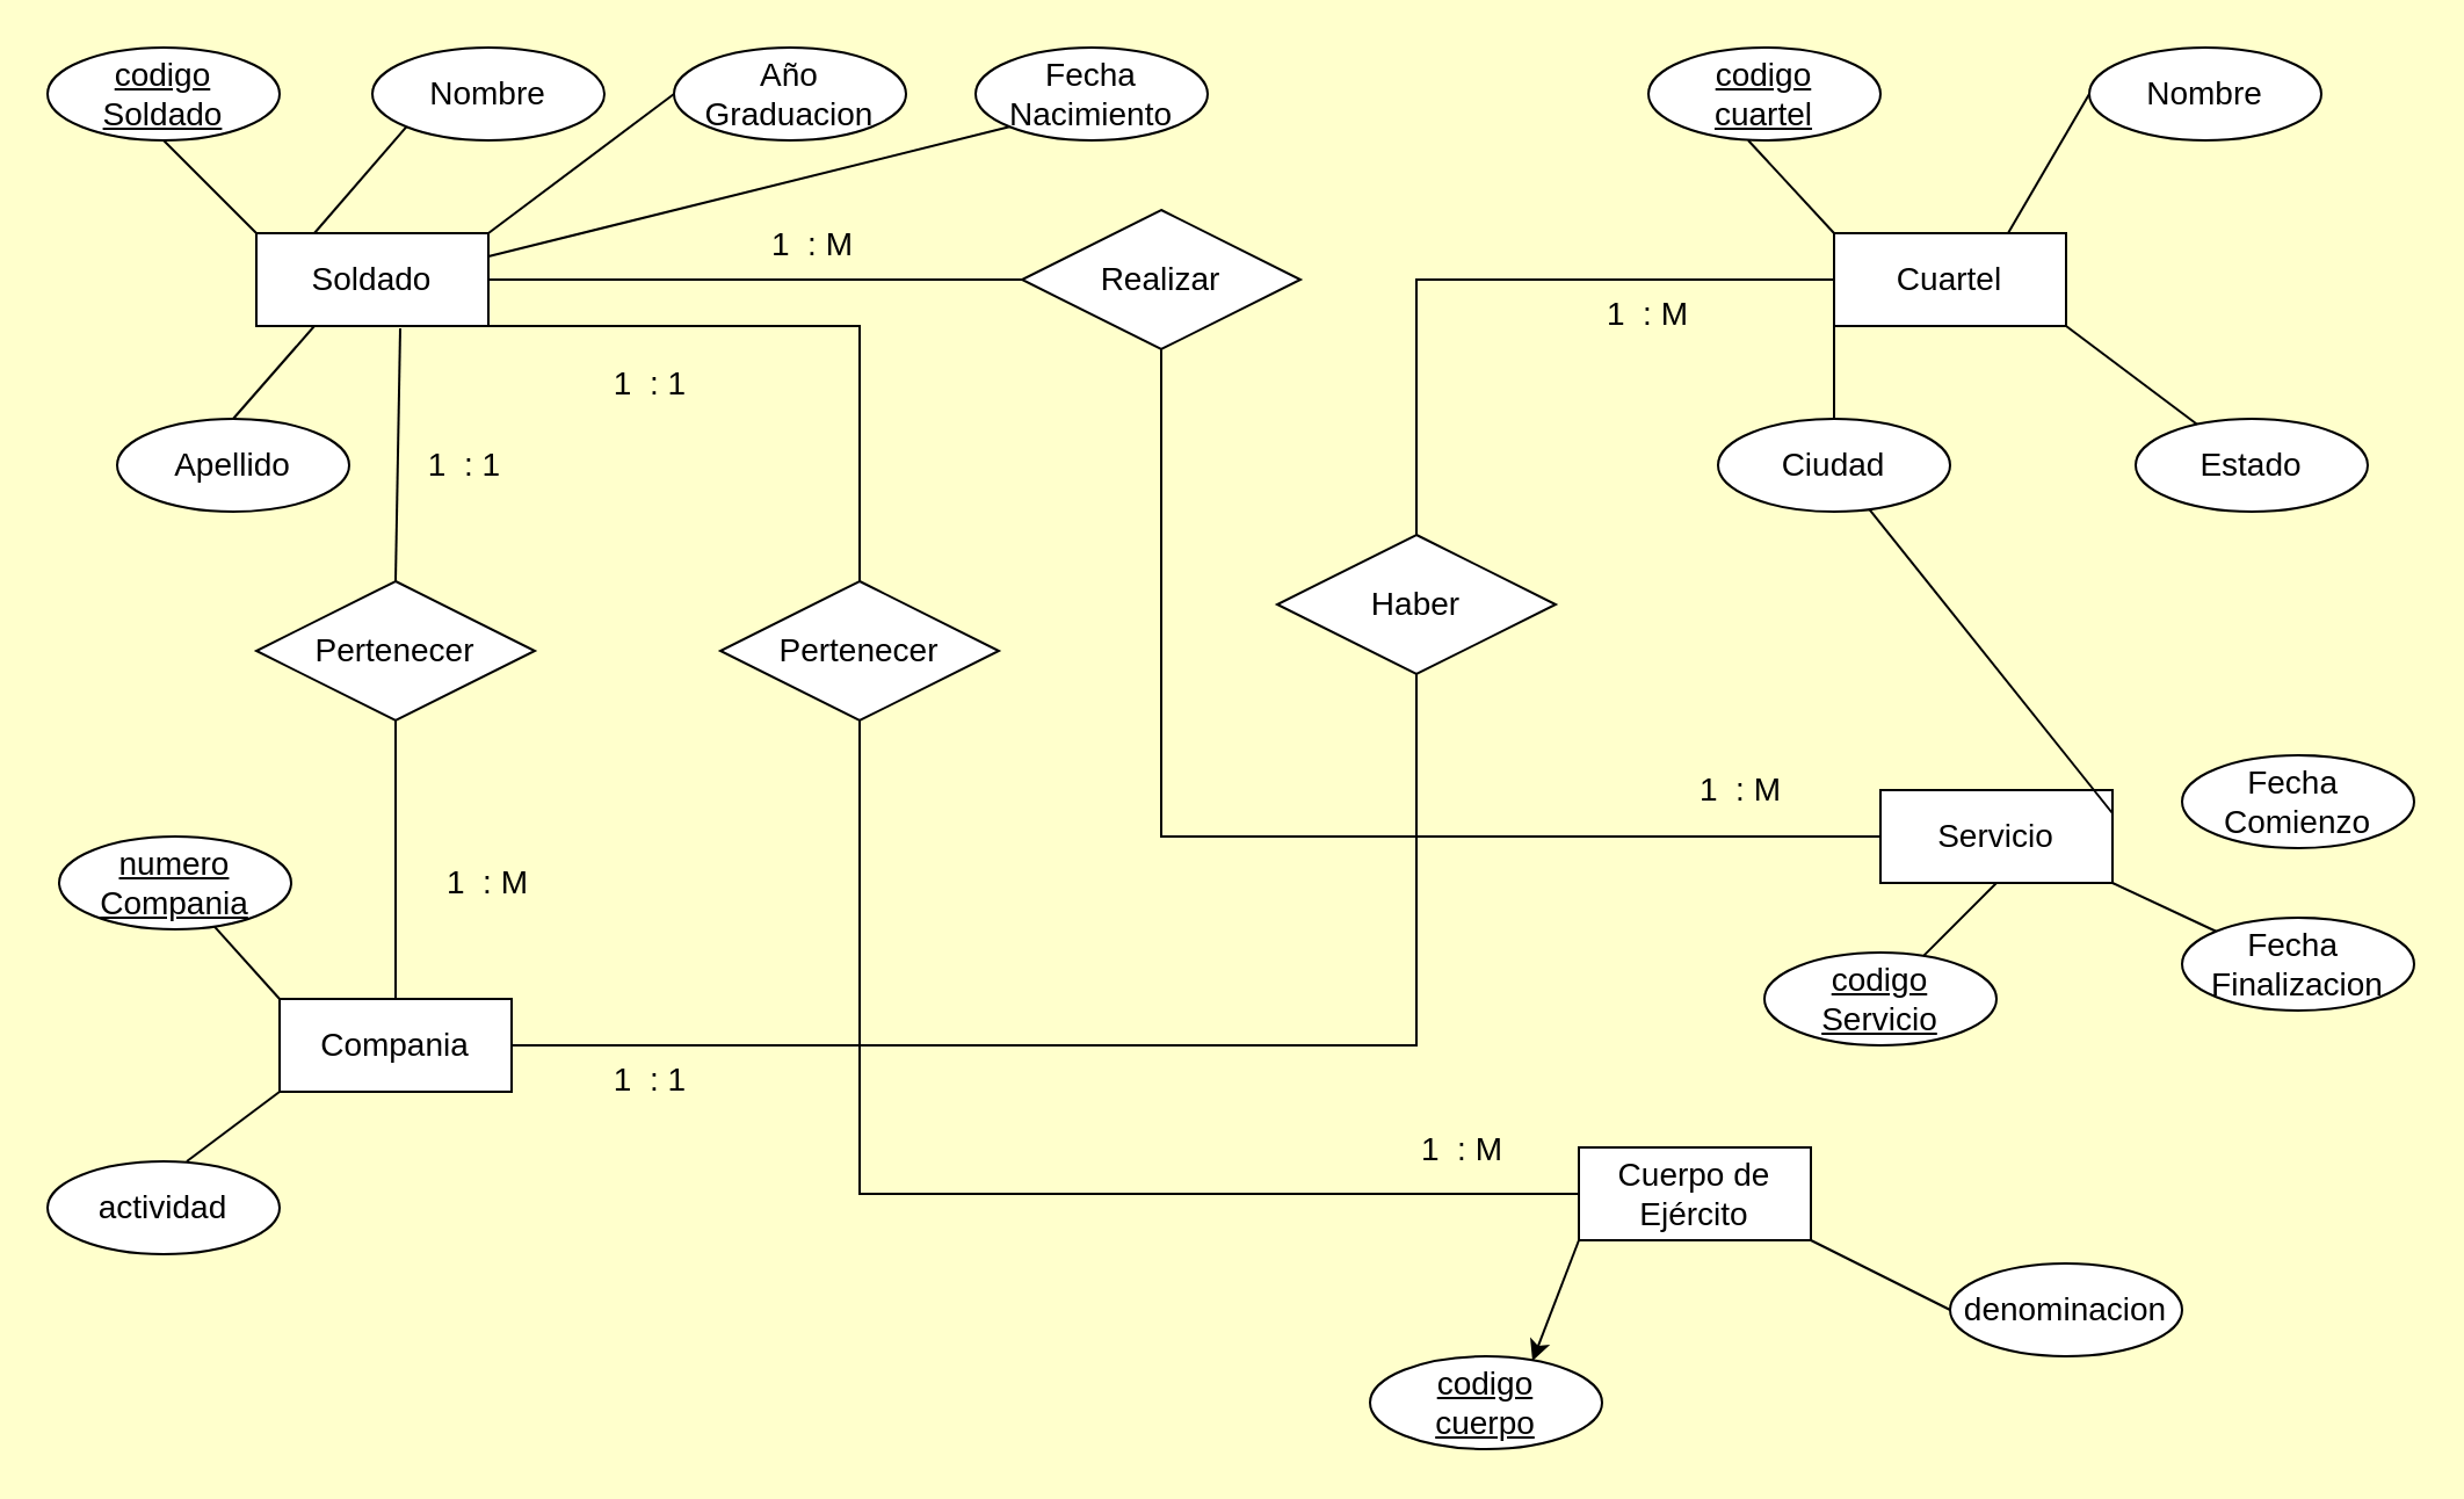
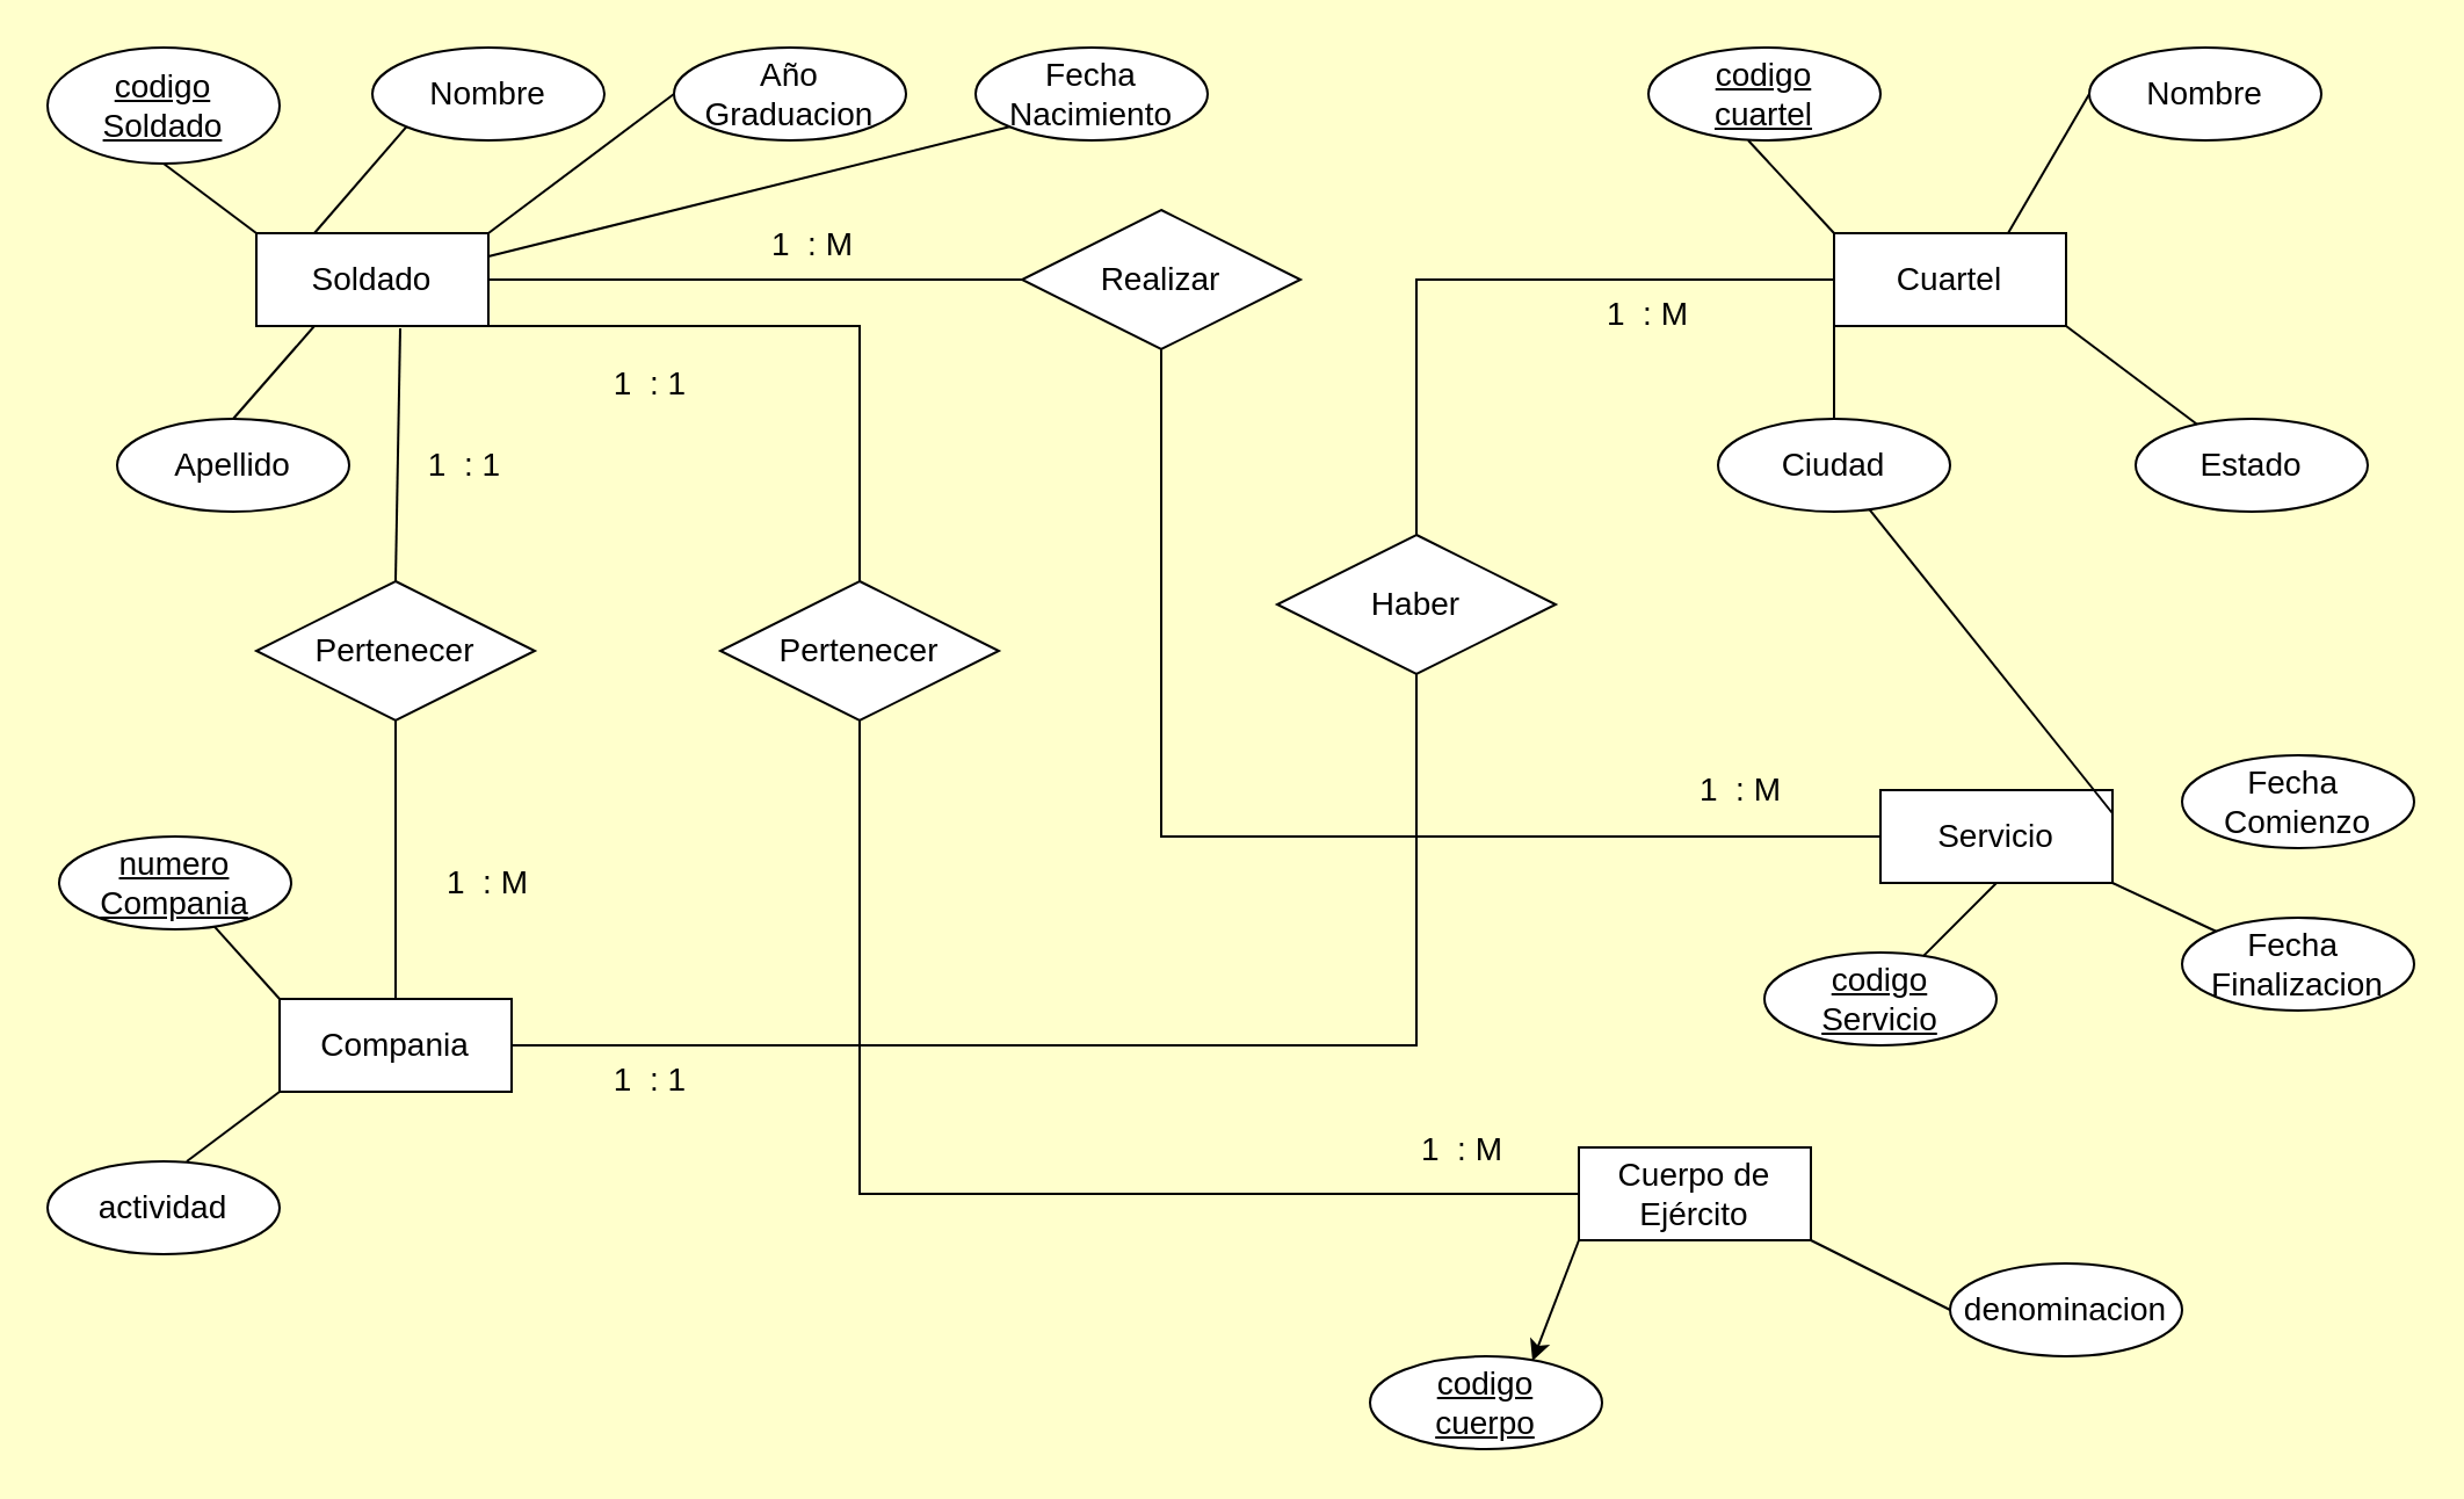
- <mxCell id="6" value="codigo&lt;br&gt;Soldado" style="ellipse;whiteSpace=wrap;html=1;align=center;fontStyle=4;fontSize=14;" parent="1" vertex="1"><mxGeometry x="20" y="20" width="100" height="40" as="geometry" /></mxCell>
+ <mxCell id="6" value="codigo&lt;br&gt;Soldado" style="ellipse;whiteSpace=wrap;html=1;align=center;fontStyle=4;fontSize=14;" parent="1" vertex="1"><mxGeometry x="20" y="20" width="100" height="50" as="geometry" /></mxCell>
